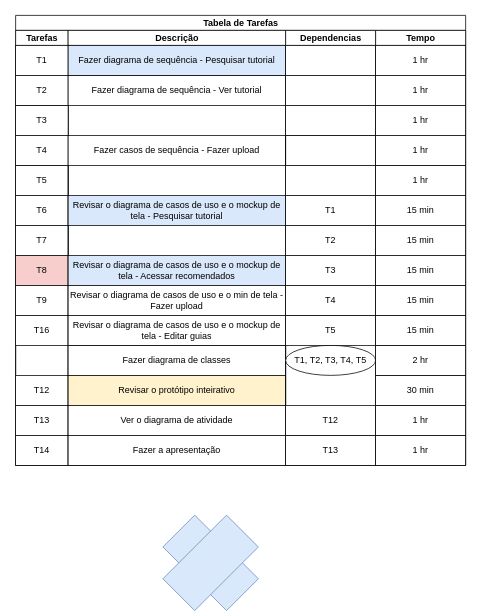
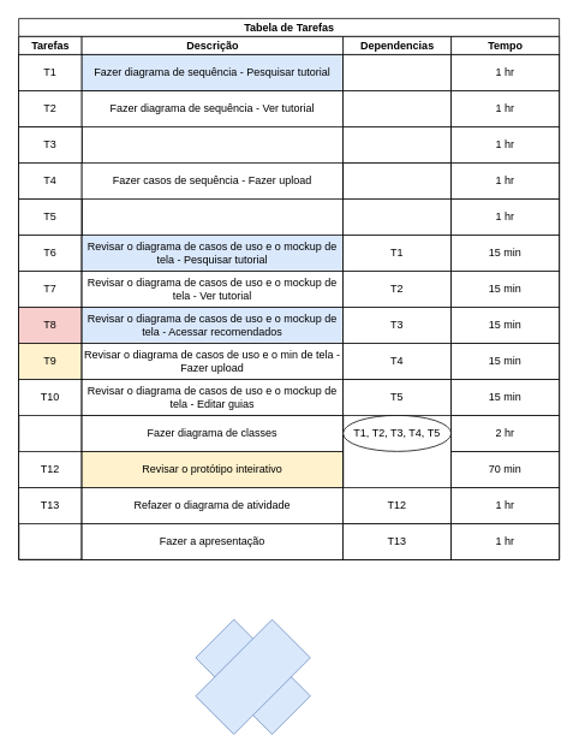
+ <mxCell id="29" value="Revisar o diagrama de casos de uso e o mockup de tela - Ver tutorial" style="whiteSpace=wrap;html=1;" vertex="1" parent="15"><mxGeometry y="260" width="290" height="40" as="geometry" /></mxCell>
- <mxCell id="10" value="T9" style="whiteSpace=wrap;html=1;" vertex="1" parent="5"><mxGeometry y="340" width="70" height="40" as="geometry" /></mxCell>
+ <mxCell id="10" value="T9" style="whiteSpace=wrap;html=1;fillColor=#fff2cc;" vertex="1" parent="5"><mxGeometry y="340" width="70" height="40" as="geometry" /></mxCell>
- <mxCell id="11" value="T16" style="whiteSpace=wrap;html=1;" vertex="1" parent="5"><mxGeometry y="380" width="70" height="40" as="geometry" /></mxCell>
+ <mxCell id="11" value="T10" style="whiteSpace=wrap;html=1;" vertex="1" parent="5"><mxGeometry y="380" width="70" height="40" as="geometry" /></mxCell>
- <mxCell id="54" value="30 min" style="rounded=0;whiteSpace=wrap;html=1;" vertex="1" parent="46"><mxGeometry y="460" width="120" height="40" as="geometry" /></mxCell>
+ <mxCell id="54" value="70 min" style="rounded=0;whiteSpace=wrap;html=1;" vertex="1" parent="46"><mxGeometry y="460" width="120" height="40" as="geometry" /></mxCell>
- <mxCell id="27" value="Ver o diagrama de atividade" style="whiteSpace=wrap;html=1;" vertex="1" parent="15"><mxGeometry y="500" width="290" height="40" as="geometry" /></mxCell>
+ <mxCell id="27" value="Refazer o diagrama de atividade" style="whiteSpace=wrap;html=1;" vertex="1" parent="15"><mxGeometry y="500" width="290" height="40" as="geometry" /></mxCell>
- <mxCell id="14" value="T14" style="whiteSpace=wrap;html=1;" vertex="1" parent="5"><mxGeometry y="540" width="70" height="40" as="geometry" /></mxCell>
